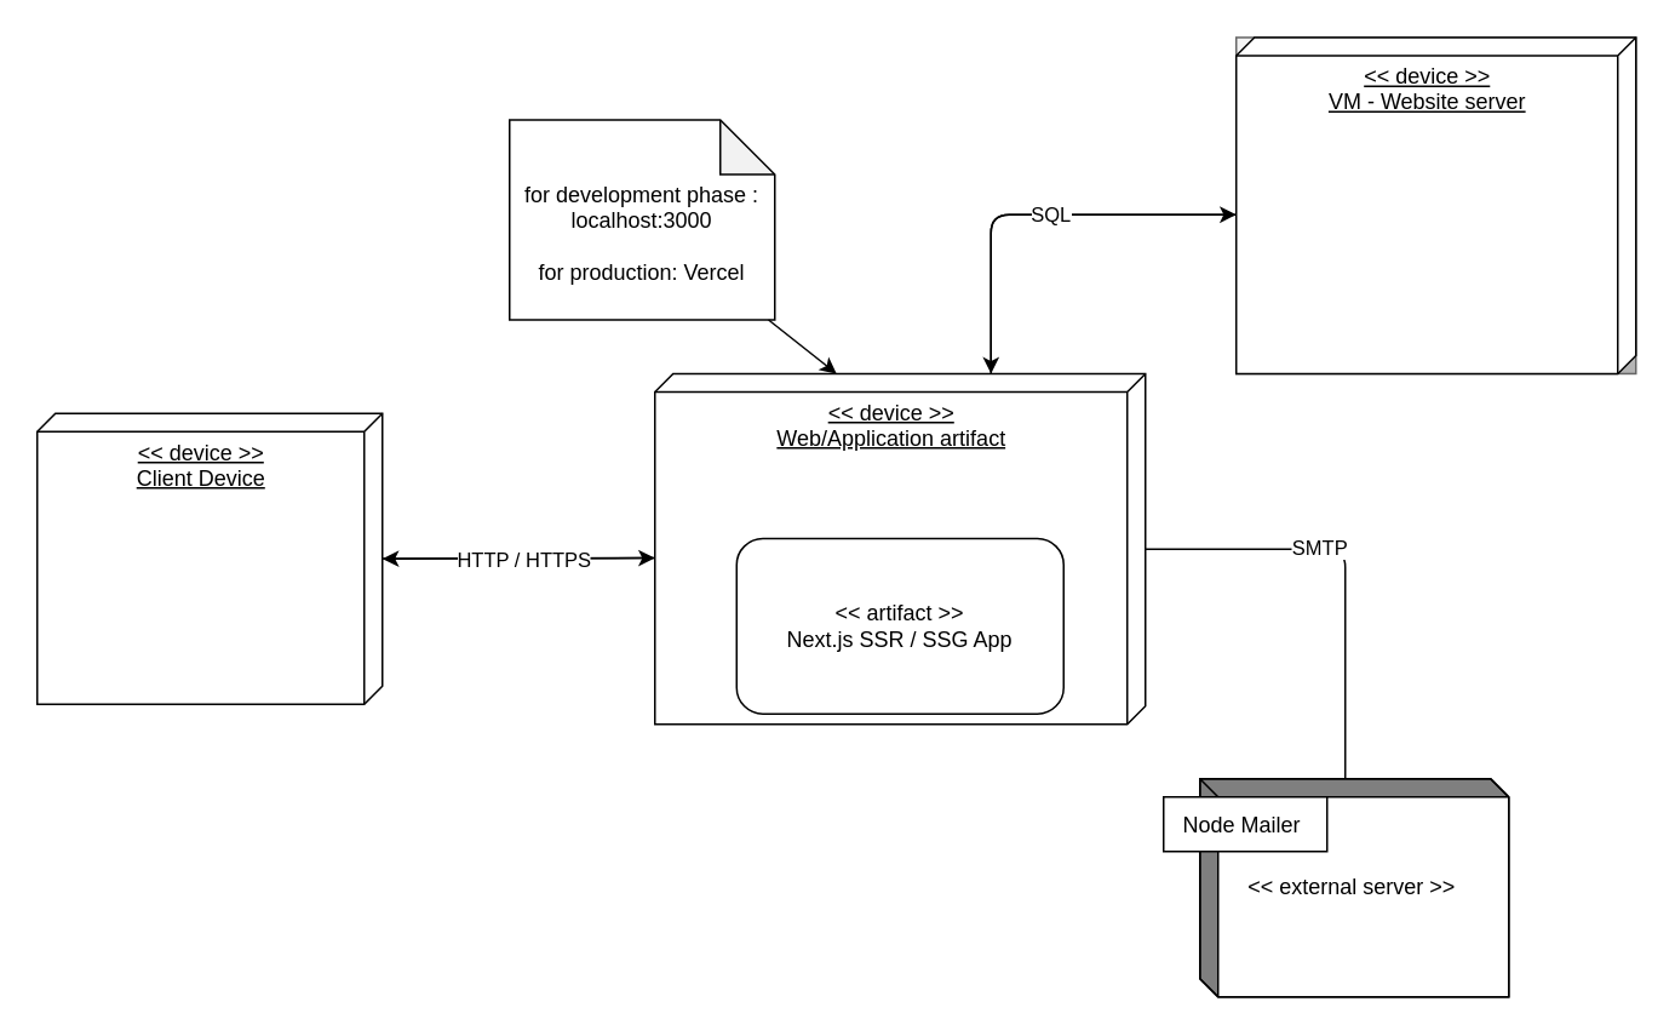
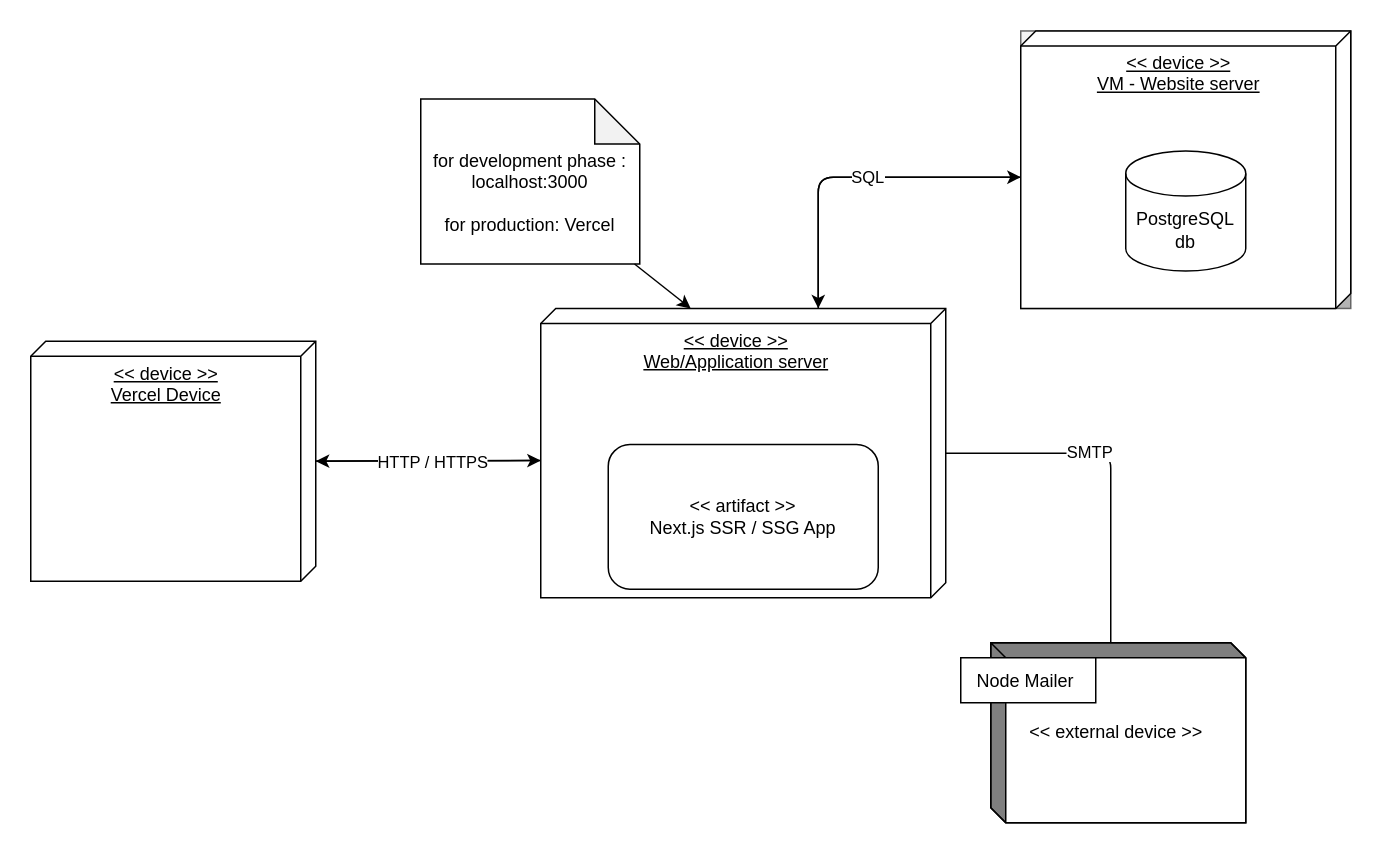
+ <mxCell id="4" value="PostgreSQL db" style="shape=cylinder3;whiteSpace=wrap;html=1;boundedLbl=1;backgroundOutline=1;size=15;" vertex="1" parent="2"><mxGeometry x="70" y="80" width="80" height="80" as="geometry" /></mxCell>
- <mxCell id="18" value="&amp;lt;&amp;lt; device &amp;gt;&amp;gt;&lt;br&gt;Web/Application artifact" style="verticalAlign=top;align=center;spacingTop=8;spacingLeft=2;spacingRight=12;shape=cube;size=10;direction=south;fontStyle=4;html=1;" vertex="1" parent="17"><mxGeometry width="270" height="192.86" as="geometry" /></mxCell>
+ <mxCell id="18" value="&amp;lt;&amp;lt; device &amp;gt;&amp;gt;&lt;br&gt;Web/Application server" style="verticalAlign=top;align=center;spacingTop=8;spacingLeft=2;spacingRight=12;shape=cube;size=10;direction=south;fontStyle=4;html=1;" vertex="1" parent="17"><mxGeometry width="270" height="192.86" as="geometry" /></mxCell>
- <mxCell id="6" value="&amp;lt;&amp;lt; device &amp;gt;&amp;gt;&lt;br&gt;Client Device" style="verticalAlign=top;align=center;spacingTop=8;spacingLeft=2;spacingRight=12;shape=cube;size=10;direction=south;fontStyle=4;html=1;" vertex="1" parent="5"><mxGeometry width="190" height="160" as="geometry" /></mxCell>
+ <mxCell id="6" value="&amp;lt;&amp;lt; device &amp;gt;&amp;gt;&lt;br&gt;Vercel Device" style="verticalAlign=top;align=center;spacingTop=8;spacingLeft=2;spacingRight=12;shape=cube;size=10;direction=south;fontStyle=4;html=1;" vertex="1" parent="5"><mxGeometry width="190" height="160" as="geometry" /></mxCell>
- <mxCell id="7" value="&amp;lt;&amp;lt; external server &amp;gt;&amp;gt;&amp;nbsp;&lt;br&gt;" style="html=1;dashed=0;whitespace=wrap;shape=mxgraph.dfd.externalEntity" vertex="1" parent="1"><mxGeometry x="660" y="428" width="170" height="120" as="geometry" /></mxCell>
+ <mxCell id="7" value="&amp;lt;&amp;lt; external device &amp;gt;&amp;gt;&amp;nbsp;&lt;br&gt;" style="html=1;dashed=0;whitespace=wrap;shape=mxgraph.dfd.externalEntity" vertex="1" parent="1"><mxGeometry x="660" y="428" width="170" height="120" as="geometry" /></mxCell>
